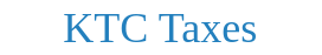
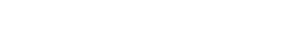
- <mxCell id="2" value="KTC Taxes" style="text;html=1;strokeColor=none;fillColor=none;align=center;verticalAlign=middle;whiteSpace=wrap;rounded=0;fontFamily=Josefin+Sans;FType=g;fontColor=#2380BE;fontSize=48;fontStyle=0" parent="1" vertex="1"><mxGeometry x="20" y="20" width="320" height="20" as="geometry" /></mxCell>
